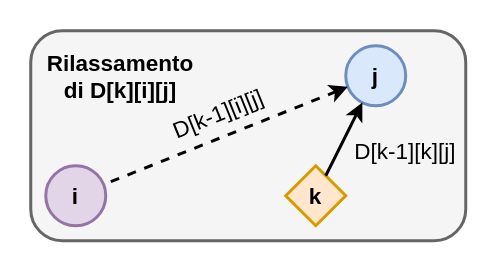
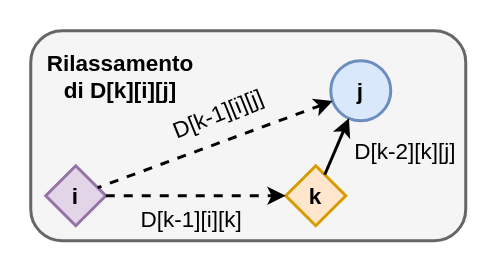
- <mxCell id="5" value="j" style="ellipse;whiteSpace=wrap;html=1;aspect=fixed;fillColor=#dae8fc;strokeColor=#6c8ebf;strokeWidth=2;fontSize=15;fontStyle=1" vertex="1" parent="1"><mxGeometry x="230" y="30" width="40" height="40" as="geometry" /></mxCell>
+ <mxCell id="5" value="j" style="ellipse;whiteSpace=wrap;html=1;aspect=fixed;fillColor=#dae8fc;strokeColor=#6c8ebf;strokeWidth=2;fontSize=15;fontStyle=1" vertex="1" parent="1"><mxGeometry x="220" y="40" width="40" height="40" as="geometry" /></mxCell>
- <mxCell id="10" value="D[k-1][k][j]" style="text;html=1;strokeColor=none;fillColor=none;align=center;verticalAlign=middle;whiteSpace=wrap;rounded=0;fontSize=15;fontStyle=0" vertex="1" parent="1"><mxGeometry x="230" y="90" width="80" height="20" as="geometry" /></mxCell>
+ <mxCell id="10" value="D[k-2][k][j]" style="text;html=1;strokeColor=none;fillColor=none;align=center;verticalAlign=middle;whiteSpace=wrap;rounded=0;fontSize=15;fontStyle=0" vertex="1" parent="1"><mxGeometry x="230" y="90" width="80" height="20" as="geometry" /></mxCell>
- <mxCell id="3" value="i" style="ellipse;whiteSpace=wrap;html=1;aspect=fixed;fillColor=#e1d5e7;strokeColor=#9673a6;strokeWidth=2;fontSize=15;fontStyle=1" vertex="1" parent="1"><mxGeometry x="30" y="110" width="40" height="40" as="geometry" /></mxCell>
+ <mxCell id="3" value="i" style="rhombus;whiteSpace=wrap;html=1;aspect=fixed;fillColor=#e1d5e7;strokeColor=#9673a6;strokeWidth=2;fontSize=15;fontStyle=1;" vertex="1" parent="1"><mxGeometry x="30" y="110" width="40" height="40" as="geometry" /></mxCell>
+ <mxCell id="6" value="" style="endArrow=classic;dashed=1;html=1;rounded=0;endFill=1;strokeWidth=2;" edge="1" parent="1" source="3" target="4"><mxGeometry width="50" height="50" relative="1" as="geometry"><mxPoint x="110" y="190" as="sourcePoint" /><mxPoint x="-20" y="220" as="targetPoint" /></mxGeometry></mxCell>
+ <mxCell id="11" value="D[k-1][i][k]" style="text;html=1;strokeColor=none;fillColor=none;align=center;verticalAlign=middle;whiteSpace=wrap;rounded=0;fontSize=15;fontStyle=0" vertex="1" parent="1"><mxGeometry x="85" y="130" width="85" height="30" as="geometry" /></mxCell>
